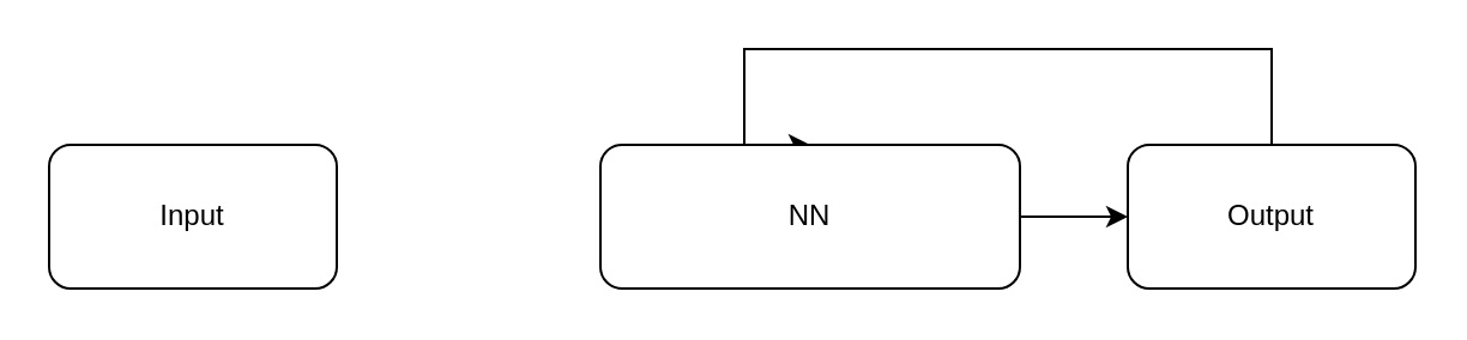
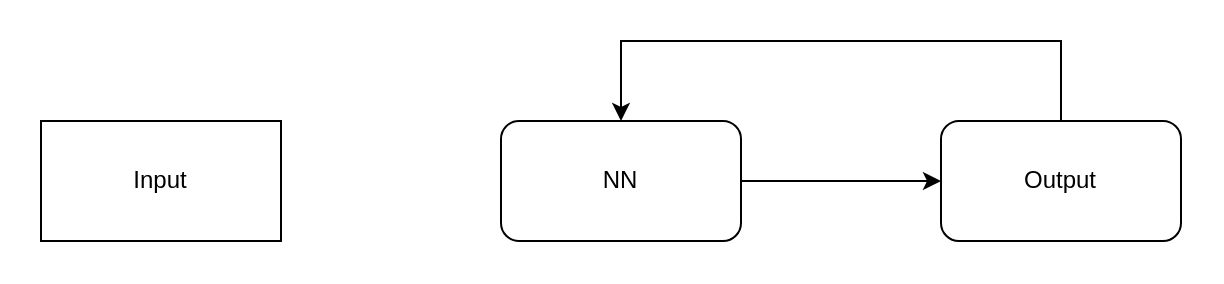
- <mxCell id="2" value="Input" style="rounded=1;whiteSpace=wrap;html=1;" parent="1" vertex="1"><mxGeometry x="20" y="60" width="120" height="60" as="geometry" /></mxCell>
+ <mxCell id="2" value="Input" style="whiteSpace=wrap;html=1;rounded=0;" parent="1" vertex="1"><mxGeometry x="20" y="60" width="120" height="60" as="geometry" /></mxCell>
- <mxCell id="6" value="NN" style="rounded=1;whiteSpace=wrap;html=1;" parent="1" vertex="1"><mxGeometry x="250" y="60" width="175" height="60" as="geometry" /></mxCell>
+ <mxCell id="6" value="NN" style="rounded=1;whiteSpace=wrap;html=1;" parent="1" vertex="1"><mxGeometry x="250" y="60" width="120" height="60" as="geometry" /></mxCell>
